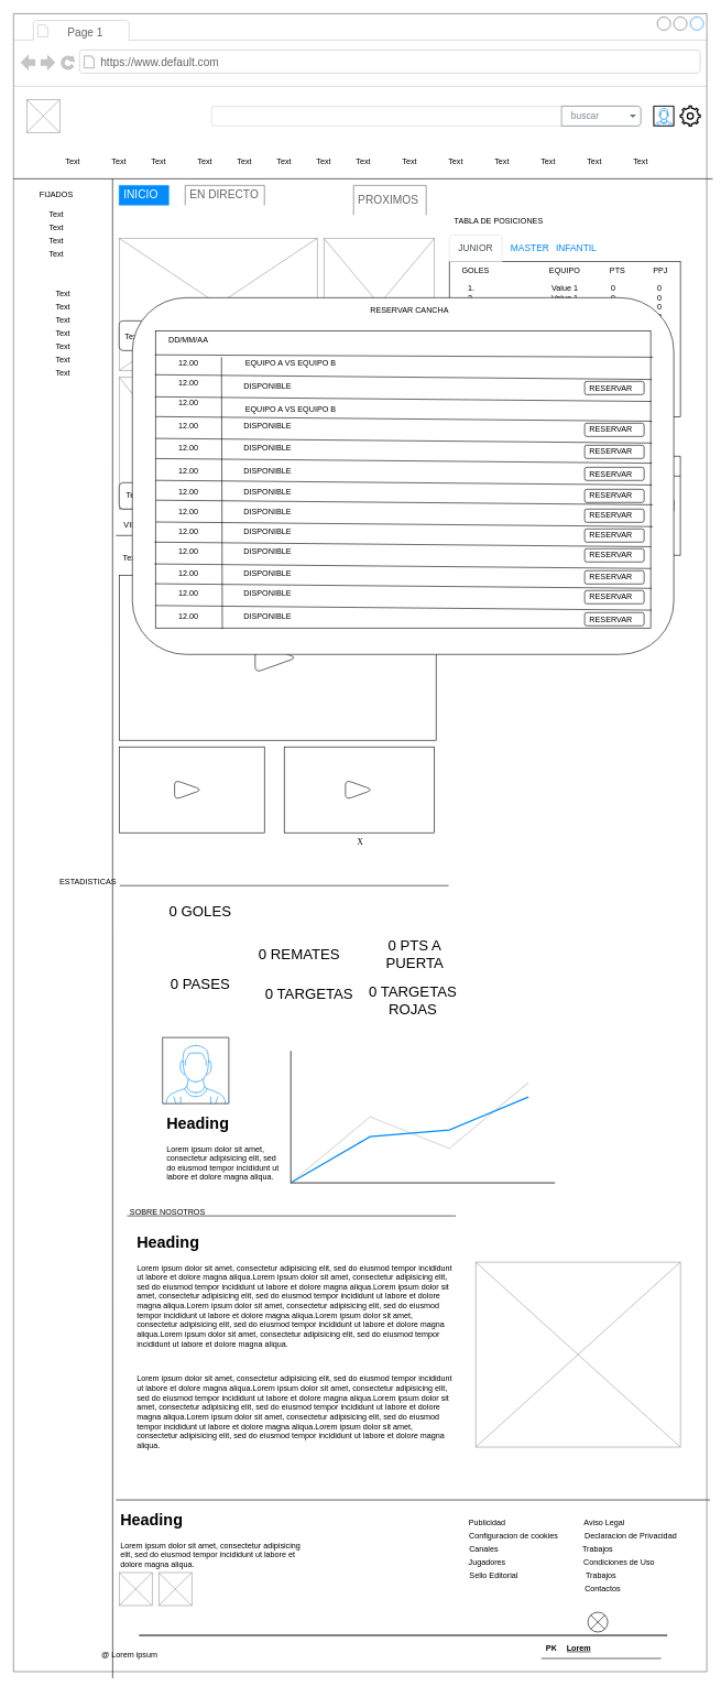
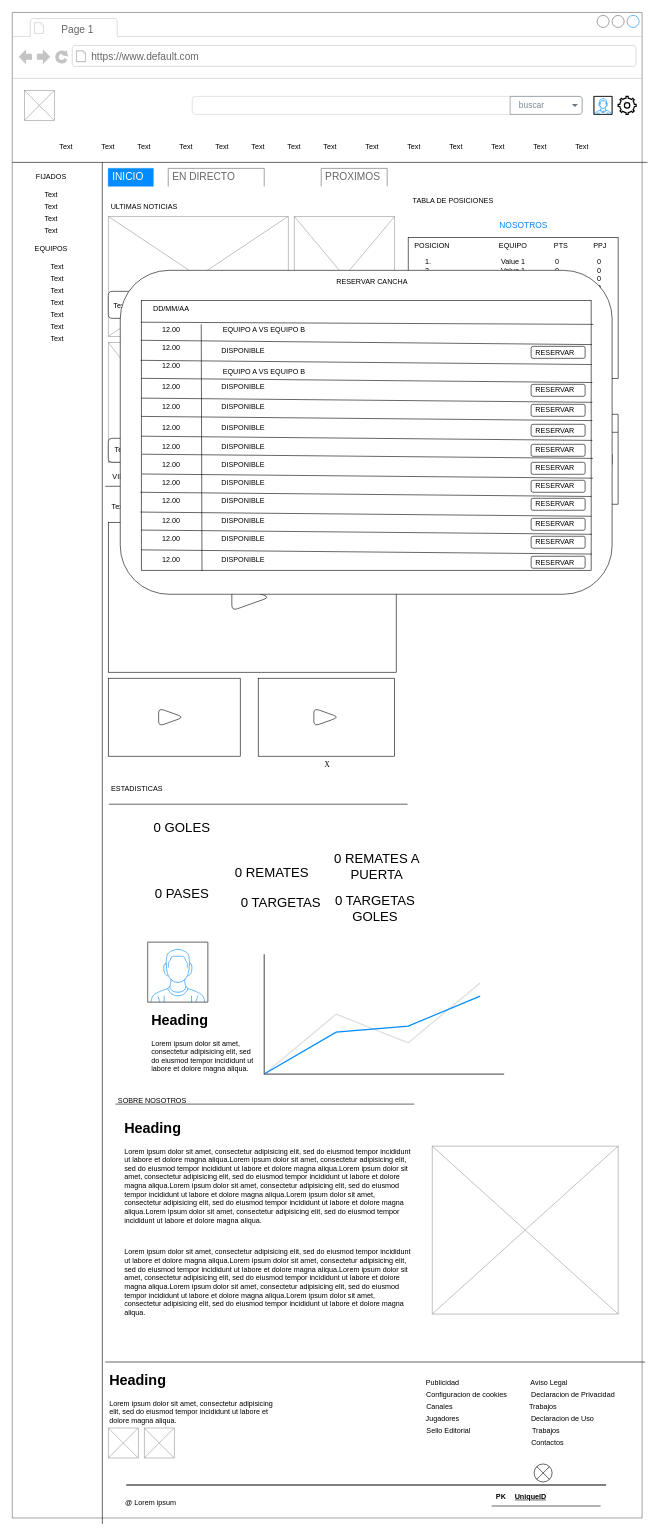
- <mxCell id="40" value="EN DIRECTO" style="strokeWidth=1;shadow=0;dashed=0;align=center;html=1;shape=mxgraph.mockup.forms.uRect;fontSize=17;fontColor=#666666;align=left;spacingLeft=5;strokeColor=#666666;" parent="2" vertex="1"><mxGeometry x="260" y="260" width="120" height="30" as="geometry" /></mxCell>
+ <mxCell id="40" value="EN DIRECTO" style="strokeWidth=1;shadow=0;dashed=0;align=center;html=1;shape=mxgraph.mockup.forms.uRect;fontSize=17;fontColor=#666666;align=left;spacingLeft=5;strokeColor=#666666;" parent="2" vertex="1"><mxGeometry x="260" y="260" width="160" height="30" as="geometry" /></mxCell>
- <mxCell id="42" value="PROXIMOS" style="strokeWidth=1;shadow=0;dashed=0;align=center;html=1;shape=mxgraph.mockup.forms.uRect;fontSize=17;fontColor=#666666;align=left;spacingLeft=5;strokeColor=#666666;" parent="2" vertex="1"><mxGeometry x="515" y="260" width="110" height="45" as="geometry" /></mxCell>
+ <mxCell id="42" value="PROXIMOS" style="strokeWidth=1;shadow=0;dashed=0;align=center;html=1;shape=mxgraph.mockup.forms.uRect;fontSize=17;fontColor=#666666;align=left;spacingLeft=5;strokeColor=#666666;" parent="2" vertex="1"><mxGeometry x="515" y="260" width="110" height="30" as="geometry" /></mxCell>
+ <mxCell id="115" value="ULTIMAS NOTICIAS" style="text;html=1;align=center;verticalAlign=middle;whiteSpace=wrap;rounded=0;" parent="2" vertex="1"><mxGeometry x="150" y="310" width="140" height="30" as="geometry" /></mxCell>
- <mxCell id="52" value="JUNIOR" style="html=1;shadow=0;dashed=0;shape=mxgraph.bootstrap.tabTop;strokeColor=#DFDFDF;fillColor=#ffffff;rSize=5;perimeter=none;whiteSpace=wrap;resizeWidth=1;align=center;spacing=20;fontSize=14;fontColor=#4B5259;" parent="2" vertex="1"><mxGeometry x="660" y="335" width="80" height="40" as="geometry" /></mxCell>
- <mxCell id="51" value="MASTER" style="strokeColor=none;fillColor=none;rSize=5;perimeter=none;whiteSpace=wrap;resizeWidth=1;align=center;spacing=20;fontSize=14;fontColor=#0085FC;" parent="2" vertex="1"><mxGeometry x="745" y="335" width="75" height="40" as="geometry" /></mxCell>
- <mxCell id="50" value="INFANTIL" style="strokeColor=none;fillColor=none;rSize=5;perimeter=none;whiteSpace=wrap;resizeWidth=1;align=center;spacing=20;fontSize=14;fontColor=#0085FC;" parent="2" vertex="1"><mxGeometry x="820" y="335" width="65" height="40" as="geometry" /></mxCell>
+ <mxCell id="50" value="NOSOTROS" style="strokeColor=none;fillColor=none;rSize=5;perimeter=none;whiteSpace=wrap;resizeWidth=1;align=center;spacing=20;fontSize=14;fontColor=#0085FC;" parent="2" vertex="1"><mxGeometry x="820" y="335" width="65" height="40" as="geometry" /></mxCell>
- <mxCell id="54" value="GOLES" style="text;html=1;align=center;verticalAlign=middle;whiteSpace=wrap;rounded=0;" parent="2" vertex="1"><mxGeometry x="670" y="375" width="60" height="30" as="geometry" /></mxCell>
+ <mxCell id="54" value="POSICION" style="text;html=1;align=center;verticalAlign=middle;whiteSpace=wrap;rounded=0;" parent="2" vertex="1"><mxGeometry x="670" y="375" width="60" height="30" as="geometry" /></mxCell>
+ <mxCell id="27" value="EQUIPOS" style="text;html=1;align=center;verticalAlign=middle;whiteSpace=wrap;rounded=0;" parent="2" vertex="1"><mxGeometry x="35" y="380" width="60" height="30" as="geometry" /></mxCell>
- <mxCell id="111" value="ESTADISTICAS" style="text;html=1;align=center;verticalAlign=middle;whiteSpace=wrap;rounded=0;" parent="2" vertex="1"><mxGeometry x="71" y="1300" width="84" height="30" as="geometry" /></mxCell>
+ <mxCell id="111" value="ESTADISTICAS" style="text;html=1;align=center;verticalAlign=middle;whiteSpace=wrap;rounded=0;" parent="2" vertex="1"><mxGeometry x="166" y="1280" width="84" height="30" as="geometry" /></mxCell>
- <mxCell id="118" value="&lt;font style=&quot;font-size: 22px;&quot;&gt;0 REMATES&lt;/font&gt;" style="text;html=1;align=center;verticalAlign=middle;whiteSpace=wrap;rounded=0;" parent="2" vertex="1"><mxGeometry x="366" y="1410" width="134" height="30" as="geometry" /></mxCell>
+ <mxCell id="118" value="&lt;font style=&quot;font-size: 22px;&quot;&gt;0 REMATES&lt;/font&gt;" style="text;html=1;align=center;verticalAlign=middle;whiteSpace=wrap;rounded=0;" parent="2" vertex="1"><mxGeometry x="366" y="1420" width="134" height="30" as="geometry" /></mxCell>
- <mxCell id="120" value="&lt;font style=&quot;font-size: 22px;&quot;&gt;0 PTS A PUERTA&lt;/font&gt;" style="text;html=1;align=center;verticalAlign=middle;whiteSpace=wrap;rounded=0;" parent="2" vertex="1"><mxGeometry x="527.5" y="1410" width="160" height="30" as="geometry" /></mxCell>
+ <mxCell id="120" value="&lt;font style=&quot;font-size: 22px;&quot;&gt;0 REMATES A PUERTA&lt;/font&gt;" style="text;html=1;align=center;verticalAlign=middle;whiteSpace=wrap;rounded=0;" parent="2" vertex="1"><mxGeometry x="527.5" y="1410" width="160" height="30" as="geometry" /></mxCell>
- <mxCell id="121" value="&lt;font style=&quot;font-size: 22px;&quot;&gt;0 TARGETAS ROJAS&lt;/font&gt;" style="text;html=1;align=center;verticalAlign=middle;whiteSpace=wrap;rounded=0;" parent="2" vertex="1"><mxGeometry x="525" y="1480" width="160" height="30" as="geometry" /></mxCell>
+ <mxCell id="121" value="&lt;font style=&quot;font-size: 22px;&quot;&gt;0 TARGETAS GOLES&lt;/font&gt;" style="text;html=1;align=center;verticalAlign=middle;whiteSpace=wrap;rounded=0;" parent="2" vertex="1"><mxGeometry x="525" y="1480" width="160" height="30" as="geometry" /></mxCell>
- <mxCell id="101" value="Condiciones de Uso" style="text;html=1;align=center;verticalAlign=middle;whiteSpace=wrap;rounded=0;" parent="2" vertex="1"><mxGeometry x="860" y="2330" width="115" height="30" as="geometry" /></mxCell>
+ <mxCell id="101" value="Declaracion de Uso" style="text;html=1;align=center;verticalAlign=middle;whiteSpace=wrap;rounded=0;" parent="2" vertex="1"><mxGeometry x="860" y="2330" width="115" height="30" as="geometry" /></mxCell>
- <mxCell id="110" value="Lorem" style="shape=partialRectangle;connectable=0;fillColor=none;top=0;left=0;bottom=0;right=0;align=left;spacingLeft=6;fontStyle=5;overflow=hidden;whiteSpace=wrap;html=1;" parent="108" vertex="1"><mxGeometry x="30" width="150" height="30" as="geometry"><mxRectangle width="150" height="30" as="alternateBounds" /></mxGeometry></mxCell>
+ <mxCell id="110" value="UniqueID" style="shape=partialRectangle;connectable=0;fillColor=none;top=0;left=0;bottom=0;right=0;align=left;spacingLeft=6;fontStyle=5;overflow=hidden;whiteSpace=wrap;html=1;" parent="108" vertex="1"><mxGeometry x="30" width="150" height="30" as="geometry"><mxRectangle width="150" height="30" as="alternateBounds" /></mxGeometry></mxCell>
- <mxCell id="106" value="&lt;span style=&quot;text-align: left;&quot;&gt;@ Lorem ipsum&amp;nbsp;&lt;/span&gt;" style="text;html=1;align=center;verticalAlign=middle;whiteSpace=wrap;rounded=0;" parent="2" vertex="1"><mxGeometry x="130" y="2470" width="95" height="30" as="geometry" /></mxCell>
+ <mxCell id="106" value="&lt;span style=&quot;text-align: left;&quot;&gt;@ Lorem ipsum&amp;nbsp;&lt;/span&gt;" style="text;html=1;align=center;verticalAlign=middle;whiteSpace=wrap;rounded=0;" parent="2" vertex="1"><mxGeometry x="185" y="2470" width="95" height="30" as="geometry" /></mxCell>
